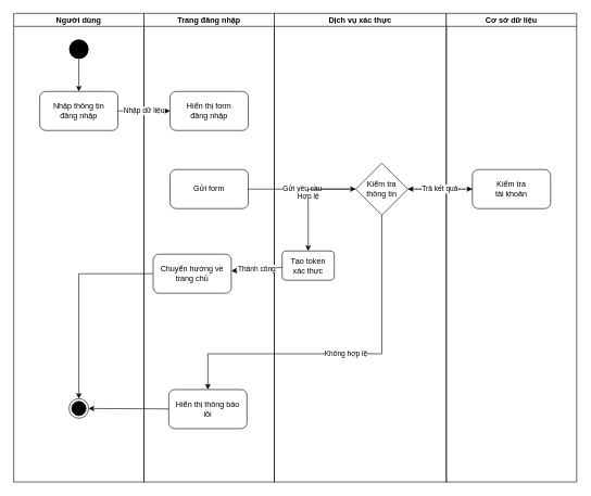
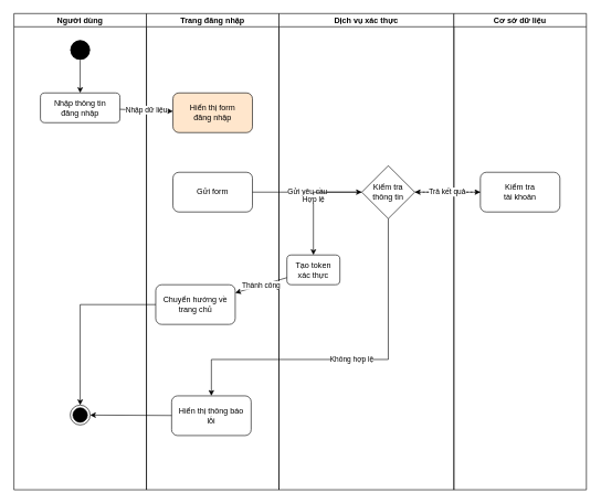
- <mxCell id="4" value="Nhập thông tin&#10;đăng nhập" style="rounded=1;whiteSpace=wrap;html=1;" parent="2" vertex="1"><mxGeometry x="40" y="120" width="120" height="60" as="geometry" /></mxCell>
+ <mxCell id="4" value="Nhập thông tin&#10;đăng nhập" style="rounded=1;whiteSpace=wrap;html=1;" parent="2" vertex="1"><mxGeometry x="40" y="120" width="120" height="45" as="geometry" /></mxCell>
- <mxCell id="7" value="Hiển thị form&#10;đăng nhập" style="rounded=1;whiteSpace=wrap;html=1;" parent="6" vertex="1"><mxGeometry x="40" y="120" width="120" height="60" as="geometry" /></mxCell>
+ <mxCell id="7" value="Hiển thị form&#10;đăng nhập" style="rounded=1;whiteSpace=wrap;html=1;fillColor=#ffe6cc;" parent="6" vertex="1"><mxGeometry x="40" y="120" width="120" height="60" as="geometry" /></mxCell>
- <mxCell id="9" value="Chuyển hướng về&#10;trang chủ" style="rounded=1;whiteSpace=wrap;html=1;" parent="6" vertex="1"><mxGeometry x="14" y="370" width="120" height="60" as="geometry" /></mxCell>
+ <mxCell id="9" value="Chuyển hướng về&#10;trang chủ" style="rounded=1;whiteSpace=wrap;html=1;" parent="6" vertex="1"><mxGeometry x="14" y="410" width="120" height="60" as="geometry" /></mxCell>
